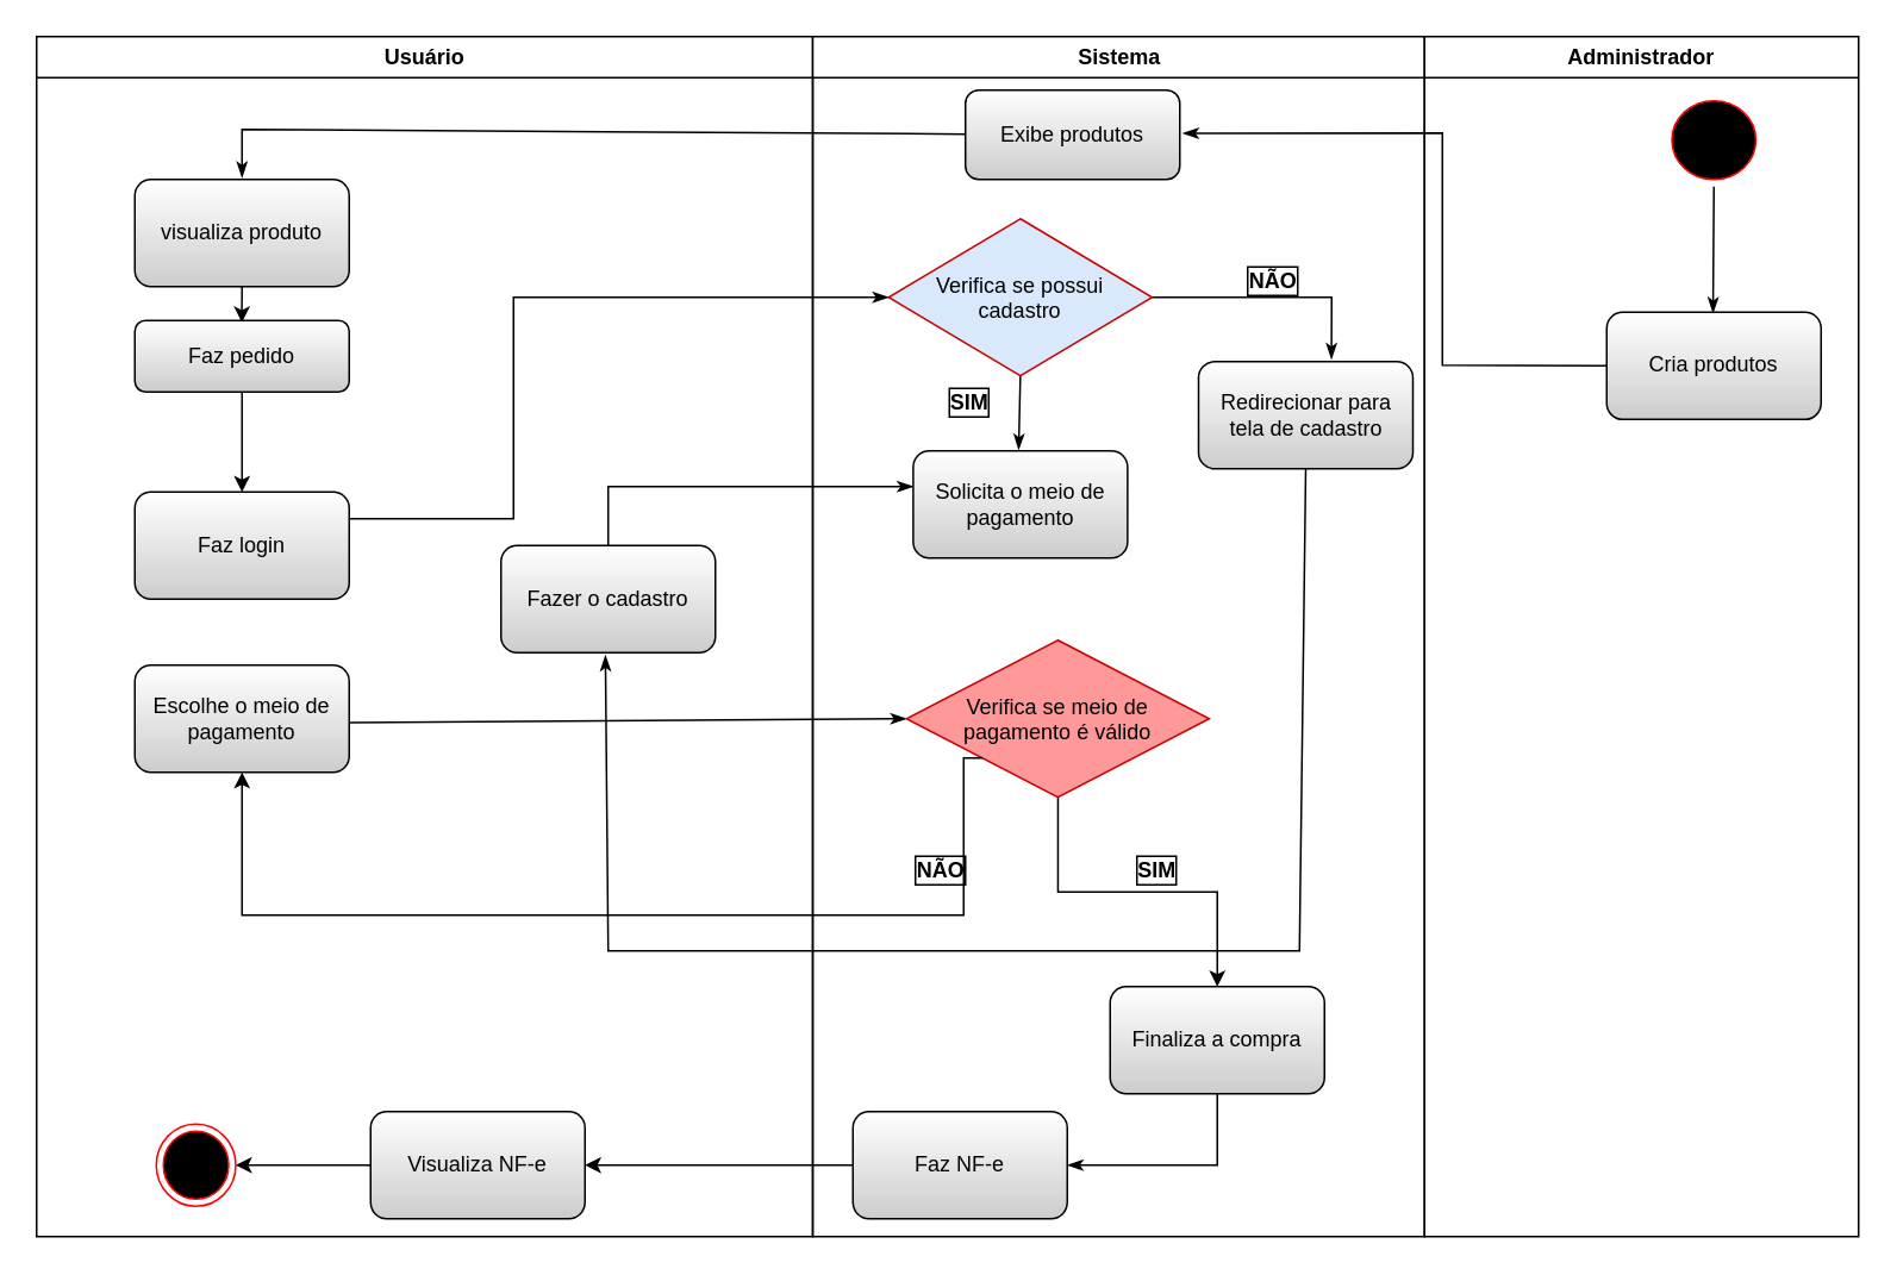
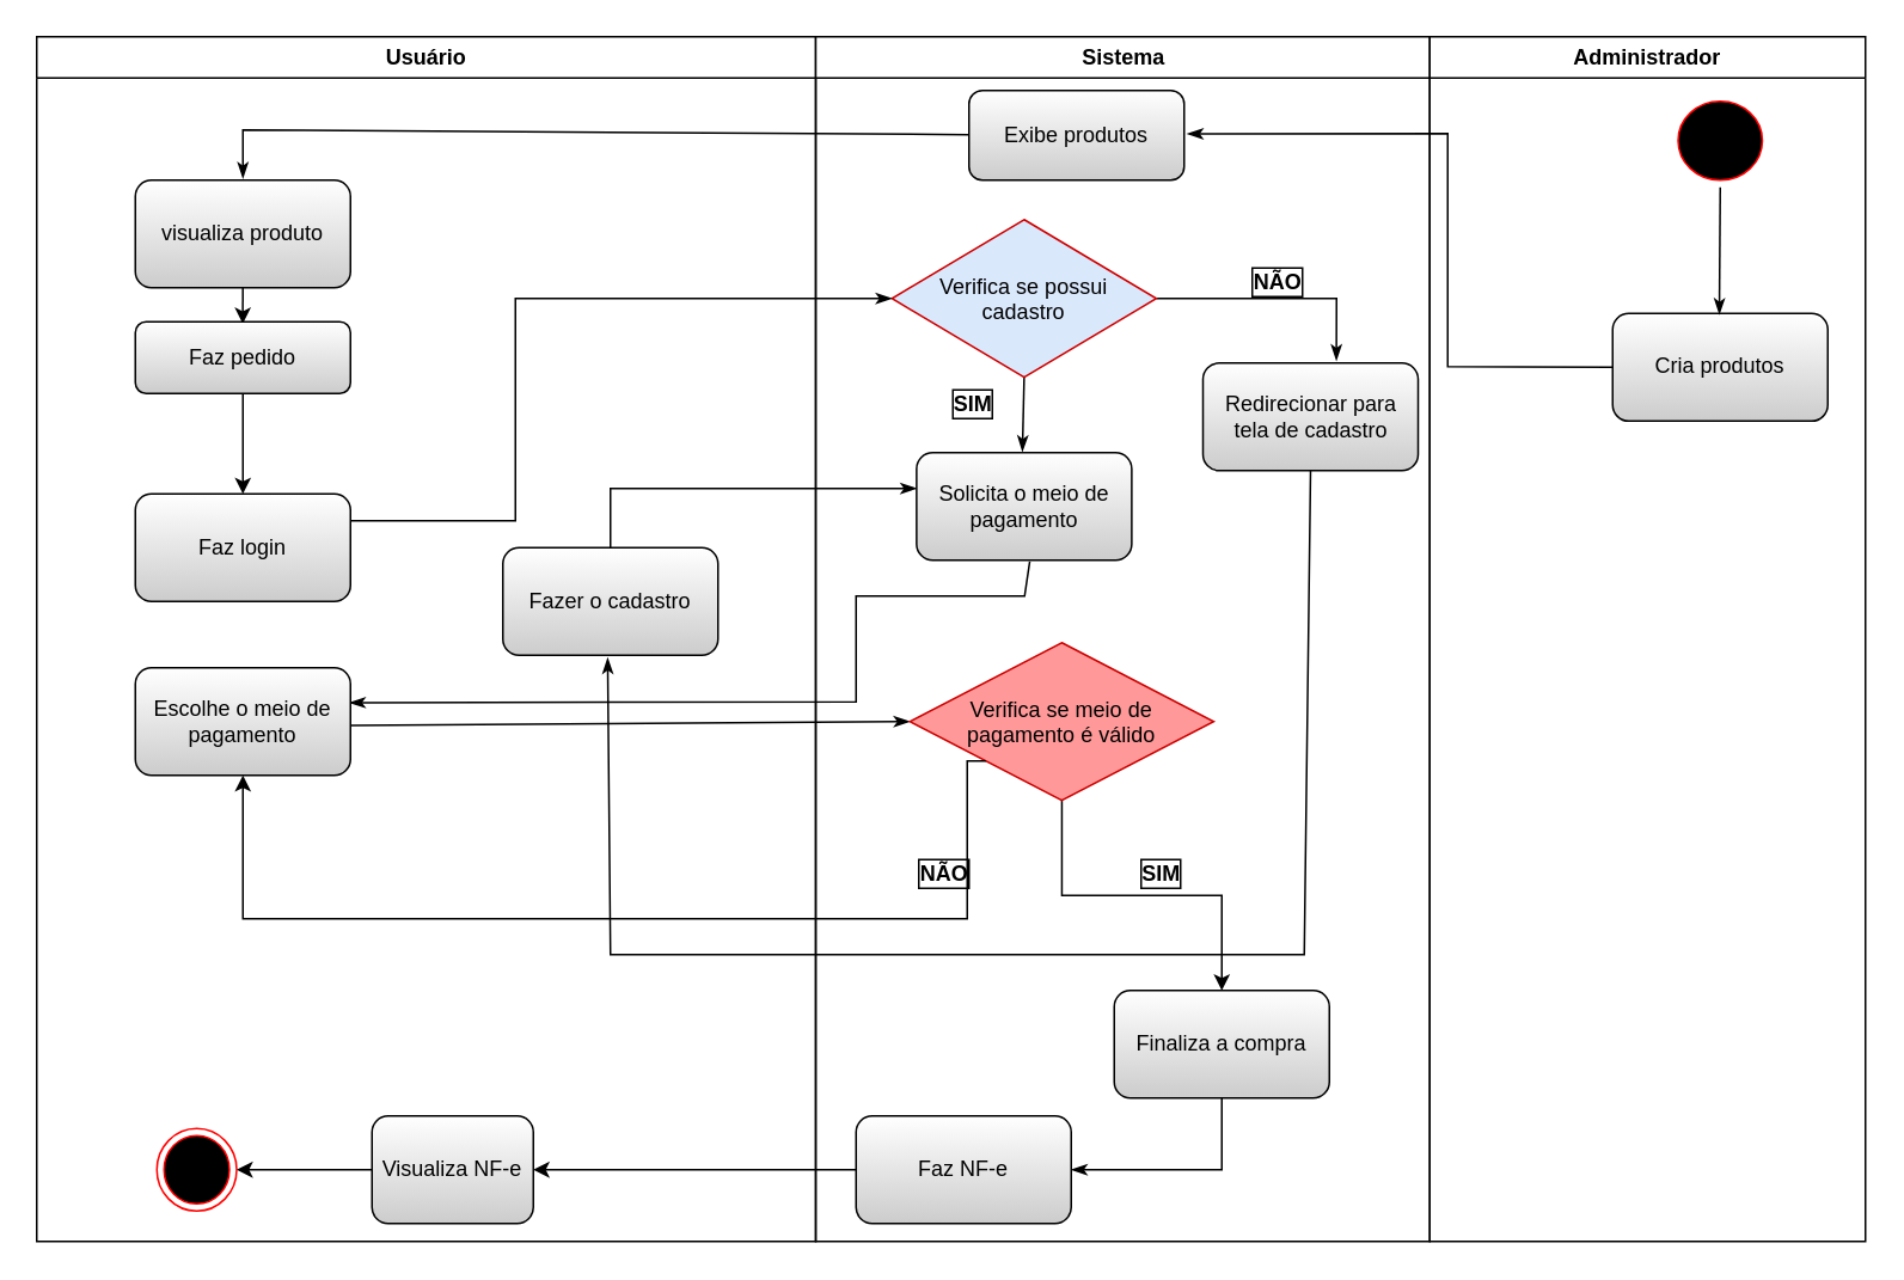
+ <mxCell id="2" style="edgeStyle=none;rounded=0;orthogonalLoop=1;jettySize=auto;html=1;exitX=0.526;exitY=1.013;exitDx=0;exitDy=0;strokeColor=#000000;endArrow=classicThin;endFill=1;entryX=0.995;entryY=0.324;entryDx=0;entryDy=0;entryPerimeter=0;exitPerimeter=0;" parent="1" source="28" target="12" edge="1"><mxGeometry relative="1" as="geometry"><mxPoint x="135" y="422" as="targetPoint" /><Array as="points"><mxPoint x="571" y="332" /><mxPoint x="477" y="332" /><mxPoint x="477" y="391" /></Array></mxGeometry></mxCell>
- <mxCell id="17" value="Visualiza NF-e&lt;span style=&quot;&quot;&gt;&lt;br&gt;&lt;/span&gt;" style="rounded=1;whiteSpace=wrap;html=1;gradientColor=#CCCCCC;" vertex="1" parent="7"><mxGeometry x="187" y="602" width="120" height="60" as="geometry" /></mxCell>
+ <mxCell id="17" value="Visualiza NF-e&lt;span style=&quot;&quot;&gt;&lt;br&gt;&lt;/span&gt;" style="rounded=1;whiteSpace=wrap;html=1;gradientColor=#CCCCCC;" vertex="1" parent="7"><mxGeometry x="187" y="602" width="90" height="60" as="geometry" /></mxCell>
